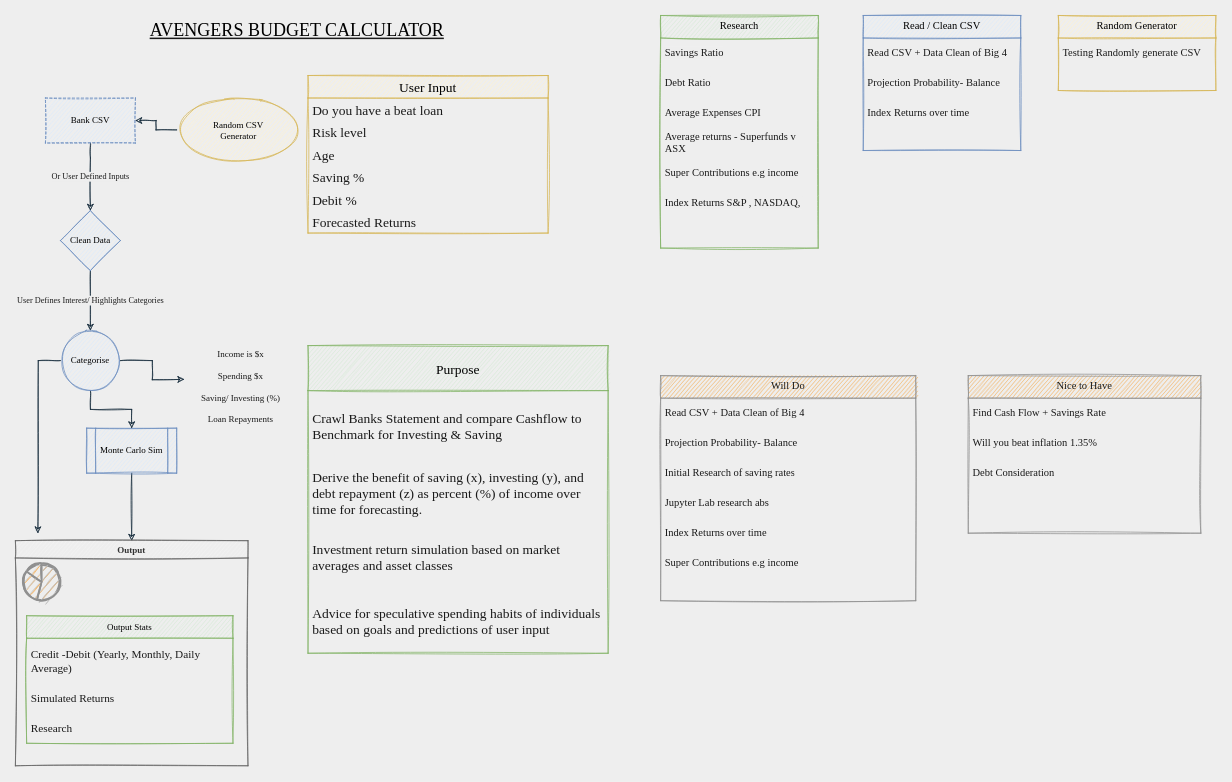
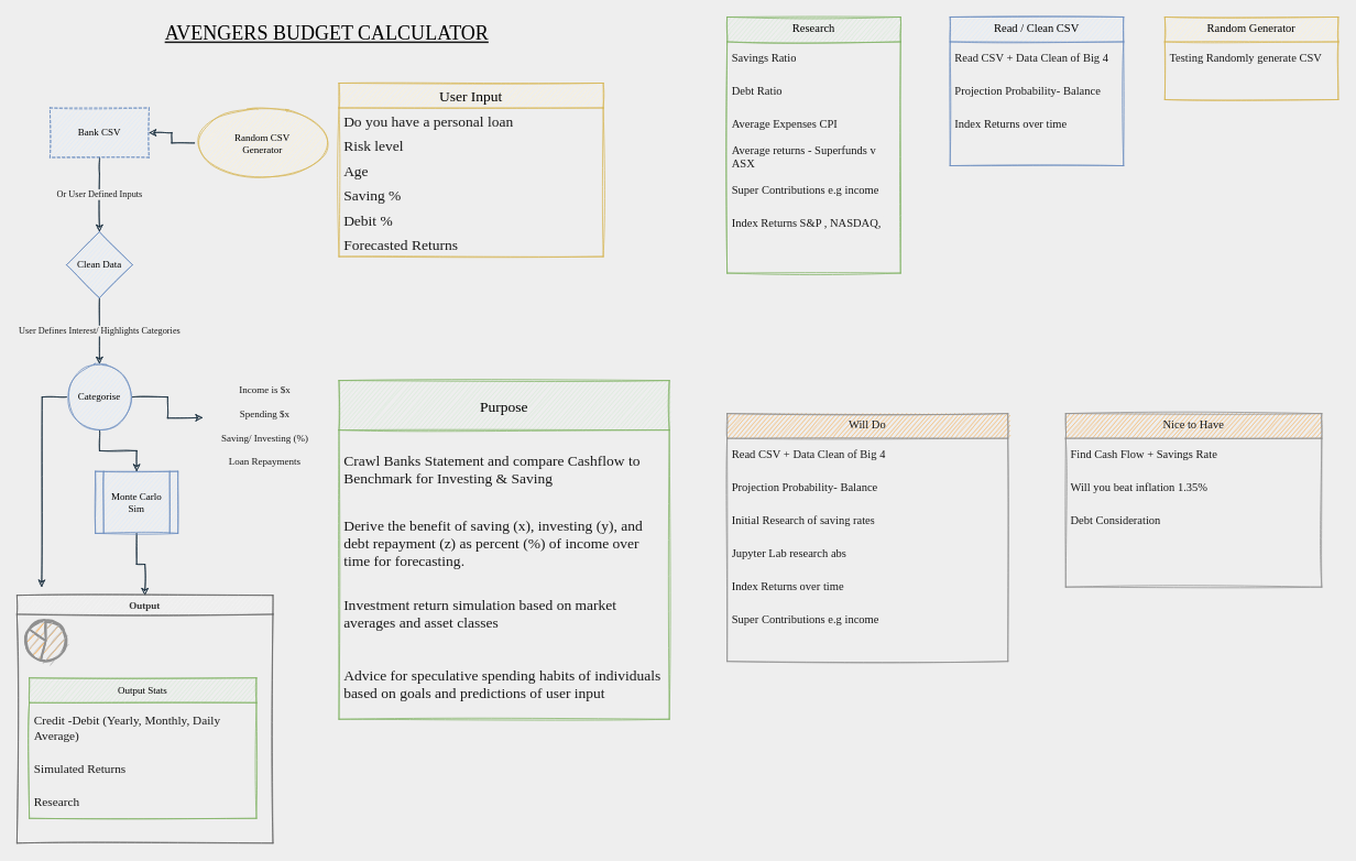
- <mxCell id="18" value="Do you have a beat loan" style="text;strokeColor=none;fillColor=none;align=left;verticalAlign=middle;spacingLeft=4;spacingRight=4;overflow=hidden;points=[[0,0.5],[1,0.5]];portConstraint=eastwest;rotatable=0;fontFamily=Georgia;fontSize=18;rounded=0;sketch=1;fontColor=#1A1A1A;" vertex="1" parent="17"><mxGeometry y="30" width="320" height="30" as="geometry" /></mxCell>
+ <mxCell id="18" value="Do you have a personal loan" style="text;strokeColor=none;fillColor=none;align=left;verticalAlign=middle;spacingLeft=4;spacingRight=4;overflow=hidden;points=[[0,0.5],[1,0.5]];portConstraint=eastwest;rotatable=0;fontFamily=Georgia;fontSize=18;rounded=0;sketch=1;fontColor=#1A1A1A;" vertex="1" parent="17"><mxGeometry y="30" width="320" height="30" as="geometry" /></mxCell>
- <mxCell id="12" value="Monte Carlo Sim" style="shape=process;whiteSpace=wrap;html=1;backgroundOutline=1;fontFamily=Georgia;rounded=0;sketch=1;fillColor=#dae8fc;strokeColor=#6c8ebf;" vertex="1" parent="1"><mxGeometry x="115" y="570" width="120" height="60" as="geometry" /></mxCell>
+ <mxCell id="12" value="Monte Carlo Sim" style="shape=process;whiteSpace=wrap;html=1;backgroundOutline=1;fontFamily=Georgia;rounded=0;sketch=1;fillColor=#dae8fc;strokeColor=#6c8ebf;" vertex="1" parent="1"><mxGeometry x="115" y="570" width="100" height="75" as="geometry" /></mxCell>
